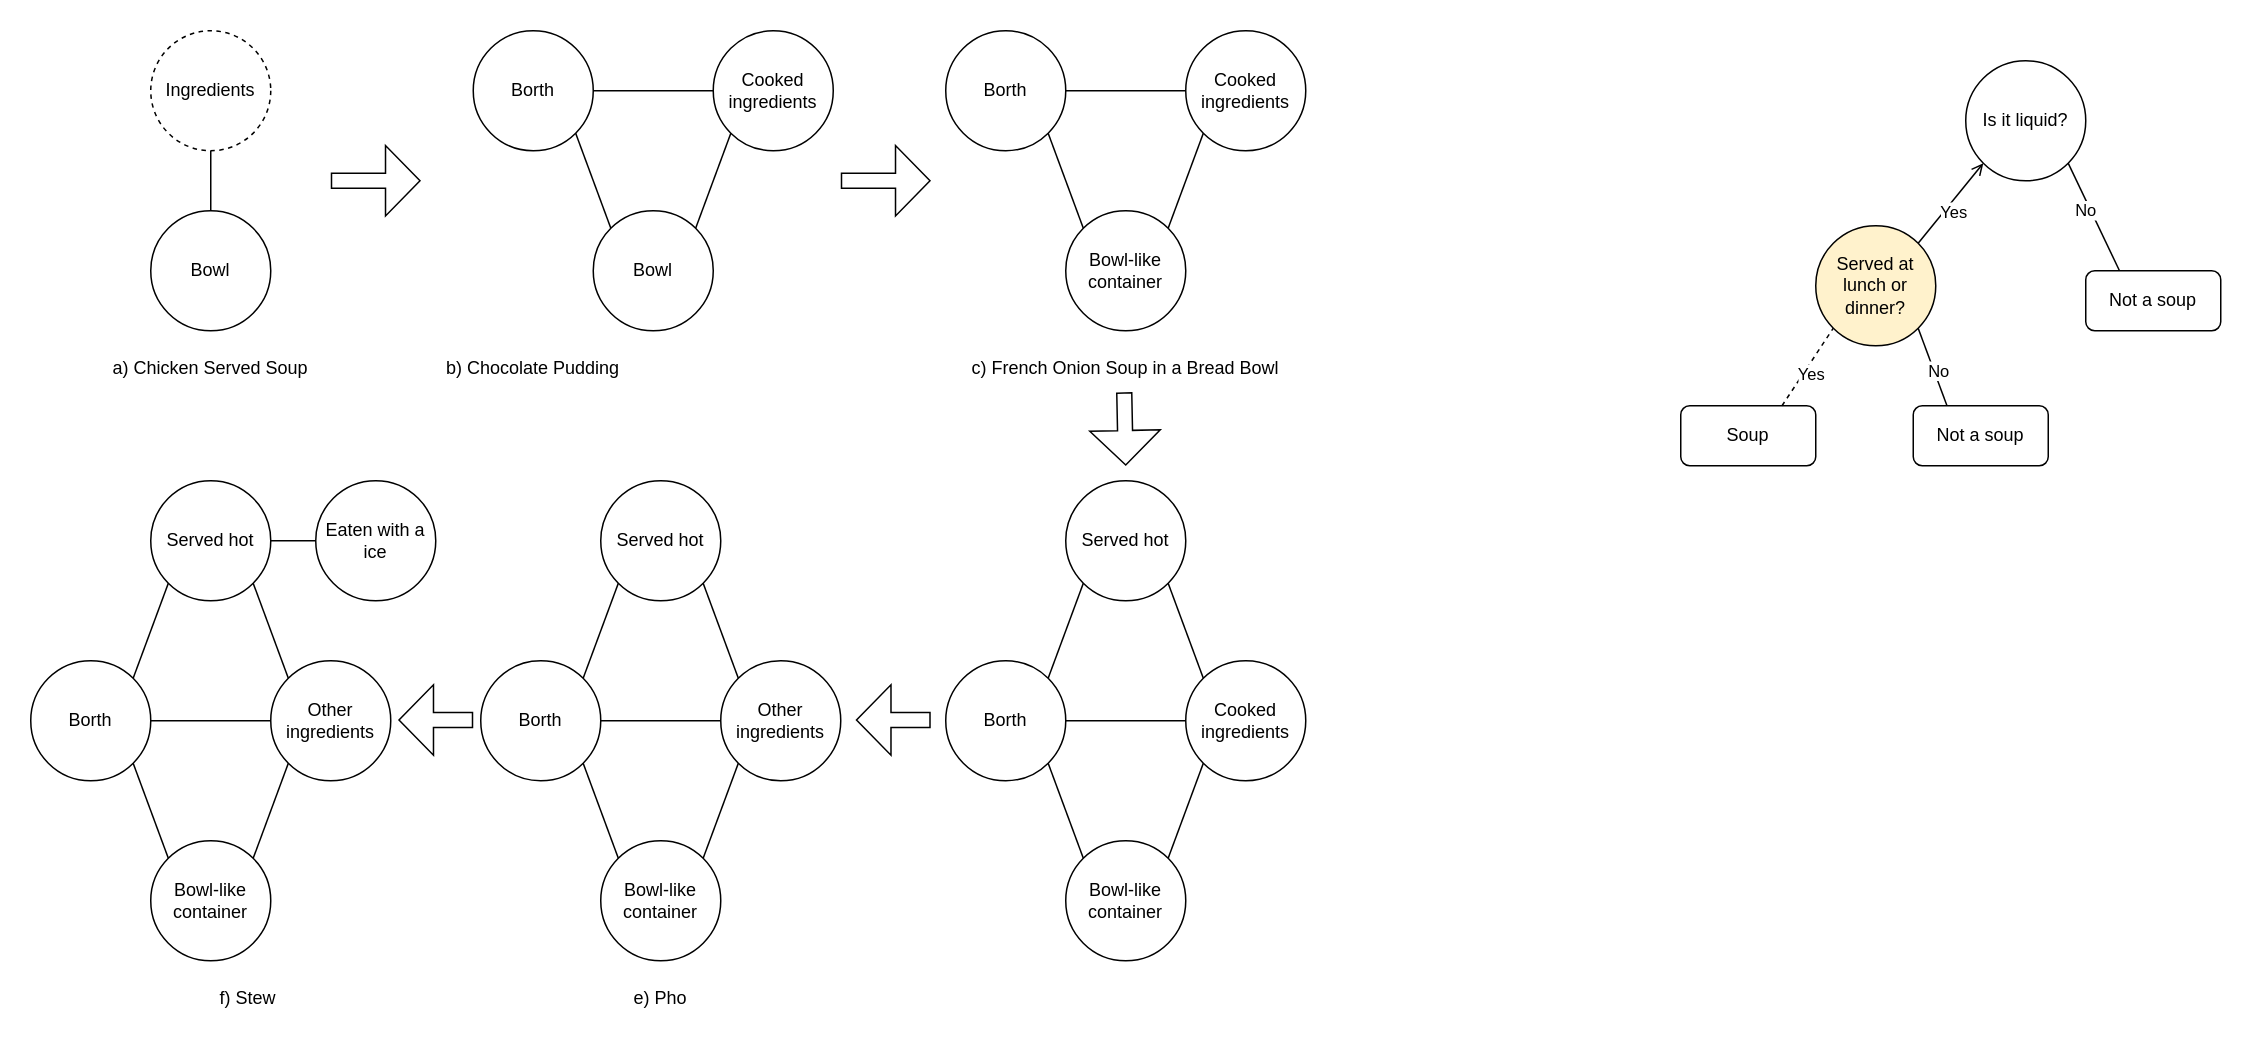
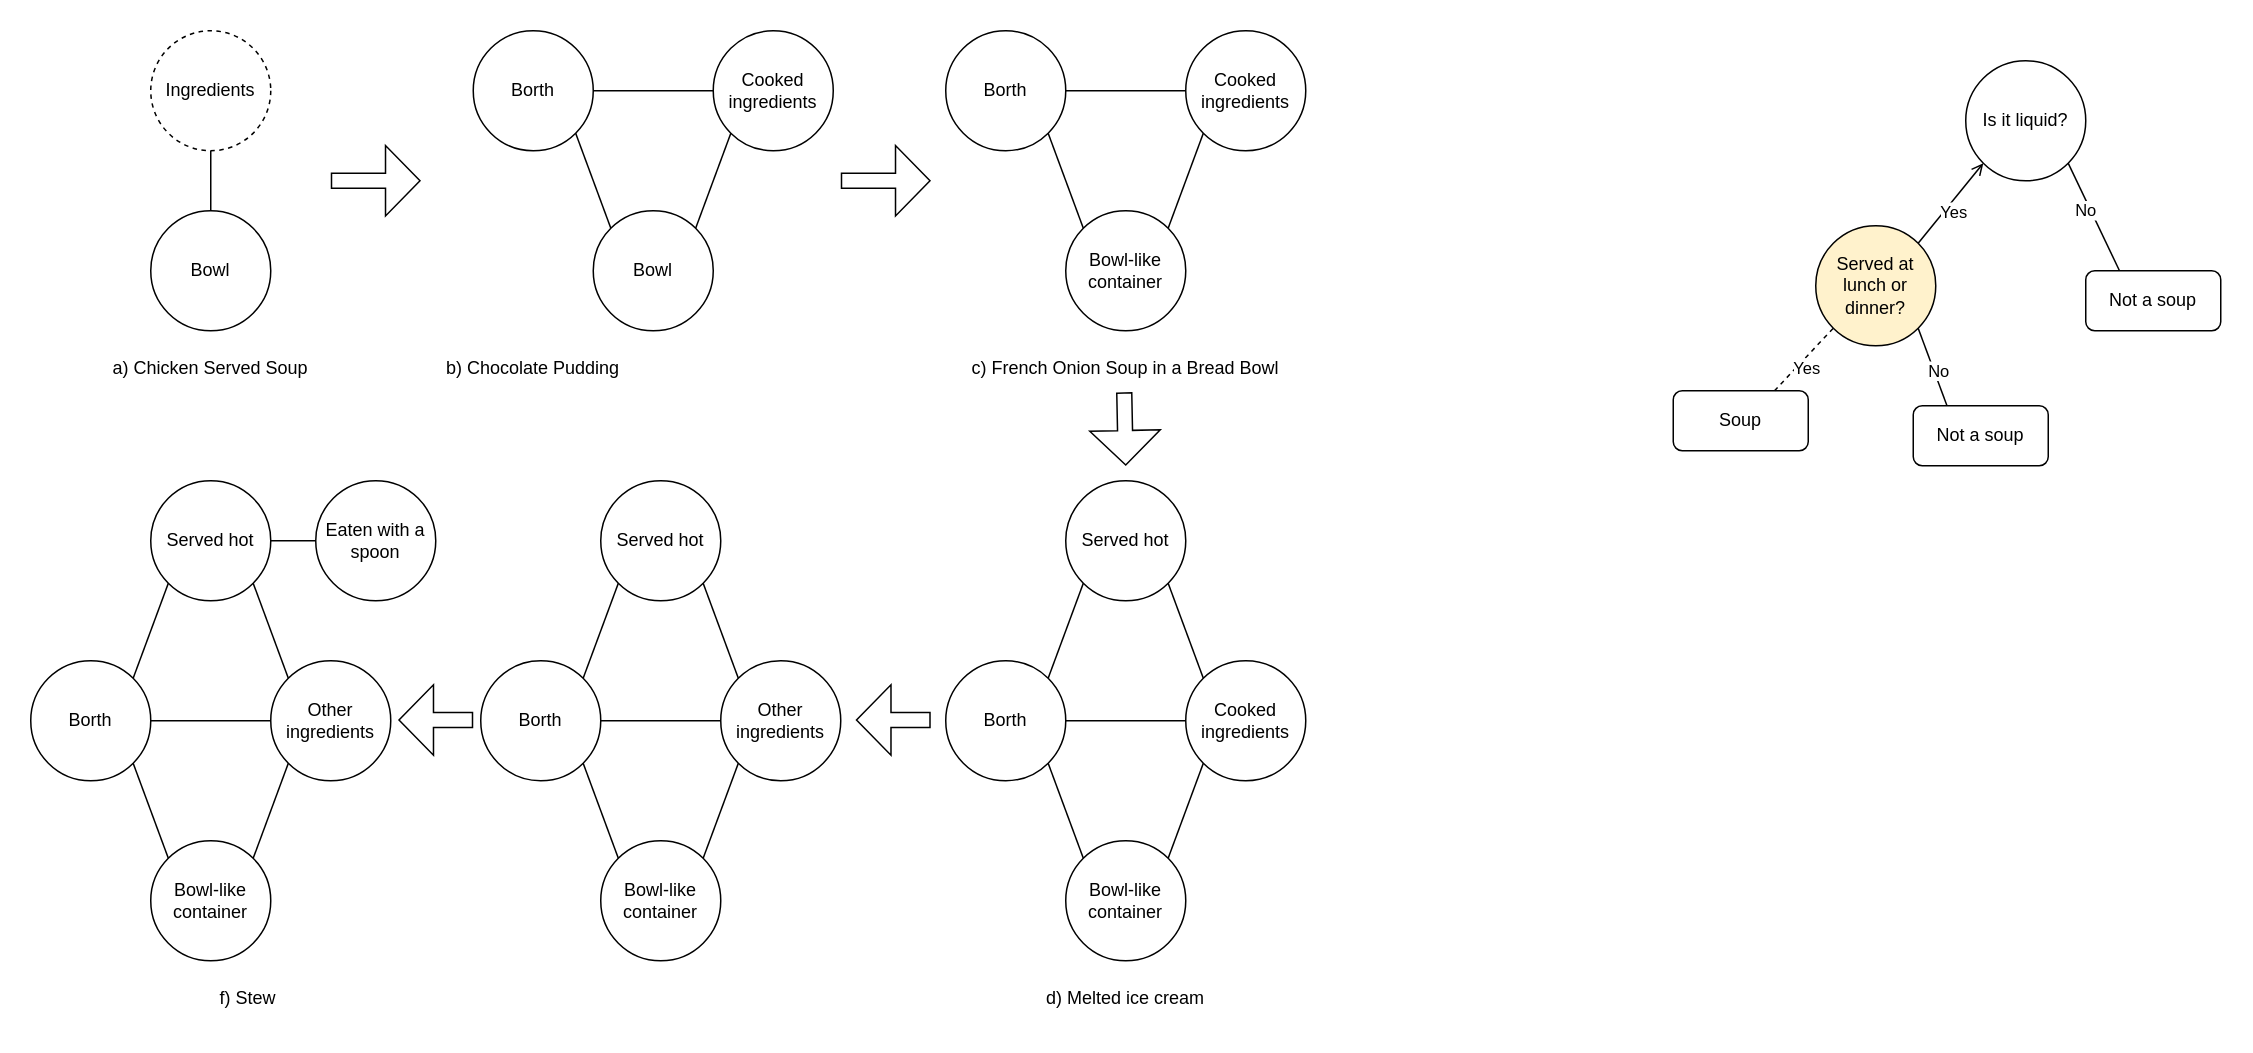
- <mxCell id="60" value="Soup" style="rounded=1;whiteSpace=wrap;html=1;" vertex="1" parent="1"><mxGeometry x="1120" y="270" width="90" height="40" as="geometry" /></mxCell>
+ <mxCell id="60" value="Soup" style="rounded=1;whiteSpace=wrap;html=1;" vertex="1" parent="1"><mxGeometry x="1115" y="260" width="90" height="40" as="geometry" /></mxCell>
- <mxCell id="56" value="Eaten with a ice" style="ellipse;whiteSpace=wrap;html=1;aspect=fixed;" vertex="1" parent="1"><mxGeometry x="210" y="320" width="80" height="80" as="geometry" /></mxCell>
+ <mxCell id="56" value="Eaten with a spoon" style="ellipse;whiteSpace=wrap;html=1;aspect=fixed;" vertex="1" parent="1"><mxGeometry x="210" y="320" width="80" height="80" as="geometry" /></mxCell>
- <mxCell id="31" value="e) Pho" style="text;html=1;strokeColor=none;fillColor=none;align=center;verticalAlign=middle;whiteSpace=wrap;rounded=0;" parent="1" vertex="1"><mxGeometry x="335" y="650" width="210" height="30" as="geometry" /></mxCell>
+ <mxCell id="21" value="d) Melted ice cream" style="text;html=1;strokeColor=none;fillColor=none;align=center;verticalAlign=middle;whiteSpace=wrap;rounded=0;" parent="1" vertex="1"><mxGeometry x="645" y="650" width="210" height="30" as="geometry" /></mxCell>
